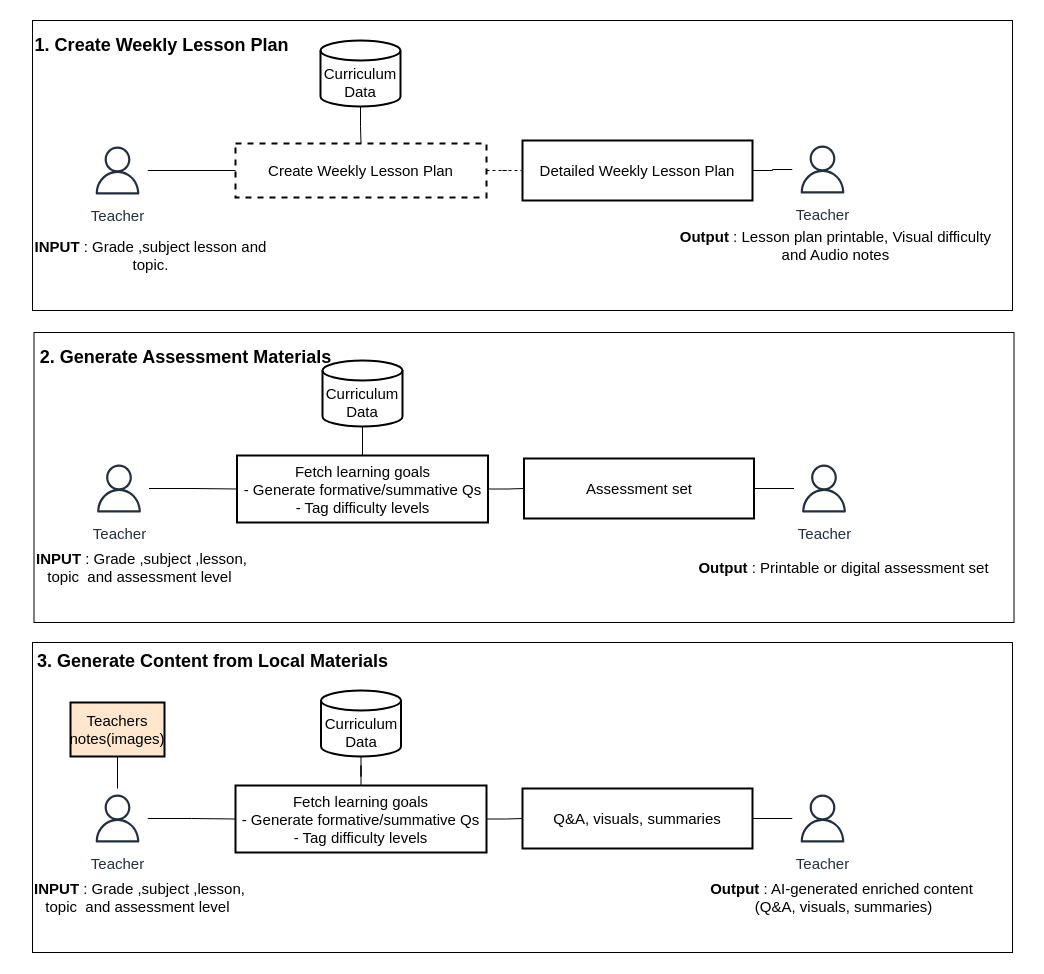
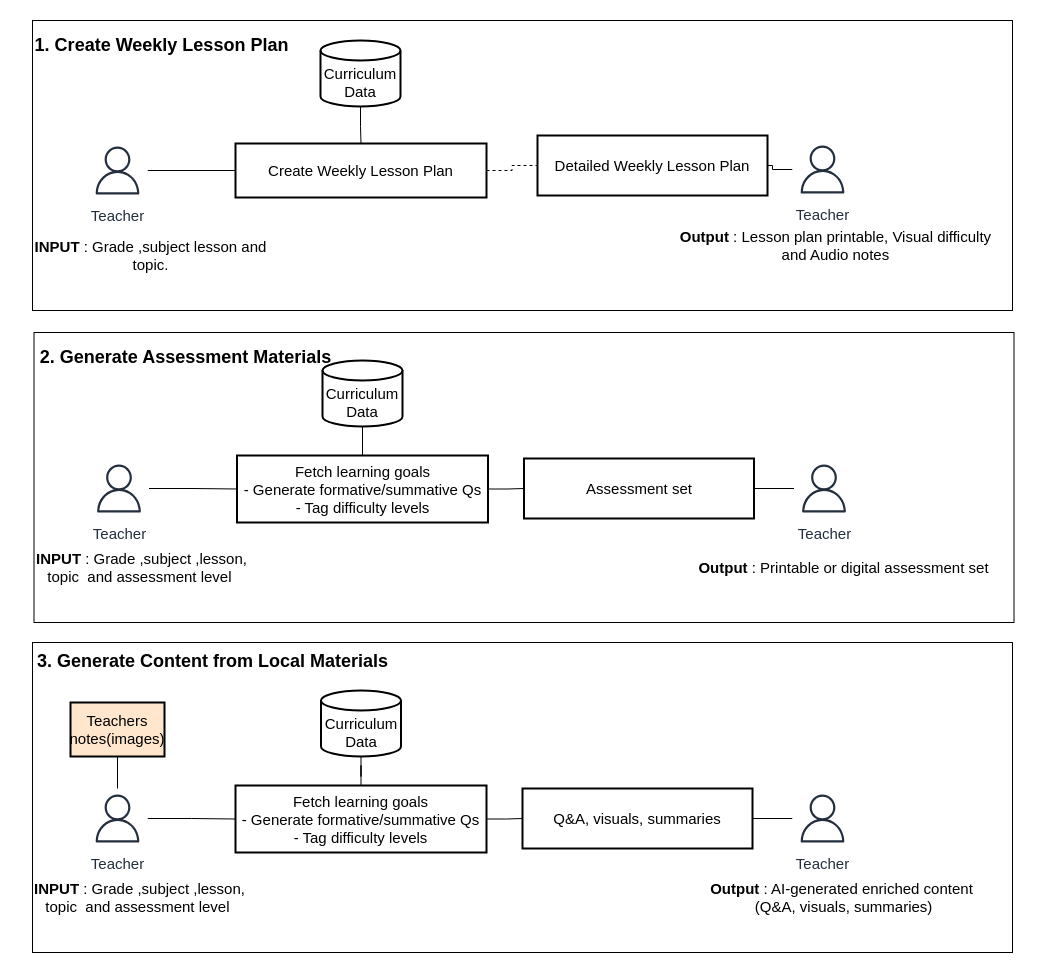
- <mxCell id="6" value="Create Weekly Lesson Plan" style="whiteSpace=wrap;strokeWidth=2;fontSize=15;dashed=1;" vertex="1" parent="1"><mxGeometry x="235" y="143" width="251" height="54" as="geometry" /></mxCell>
+ <mxCell id="6" value="Create Weekly Lesson Plan" style="whiteSpace=wrap;strokeWidth=2;fontSize=15;" vertex="1" parent="1"><mxGeometry x="235" y="143" width="251" height="54" as="geometry" /></mxCell>
- <mxCell id="7" value="Detailed Weekly Lesson Plan" style="whiteSpace=wrap;strokeWidth=2;fontSize=15;" vertex="1" parent="1"><mxGeometry x="522" y="140" width="230" height="60" as="geometry" /></mxCell>
+ <mxCell id="7" value="Detailed Weekly Lesson Plan" style="whiteSpace=wrap;strokeWidth=2;fontSize=15;" vertex="1" parent="1"><mxGeometry x="537" y="135" width="230" height="60" as="geometry" /></mxCell>
